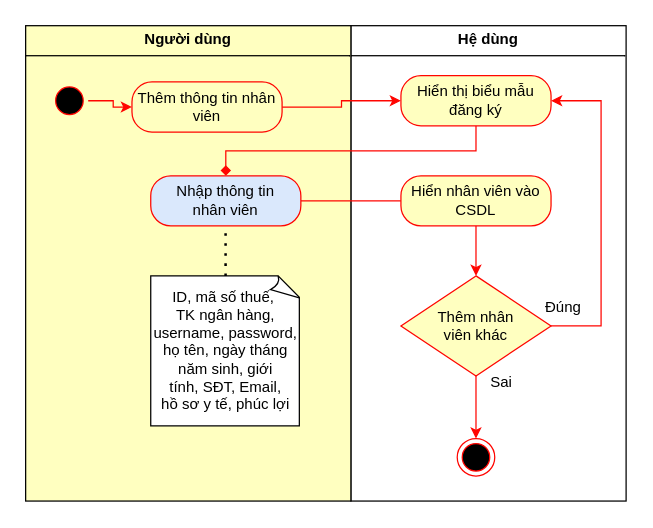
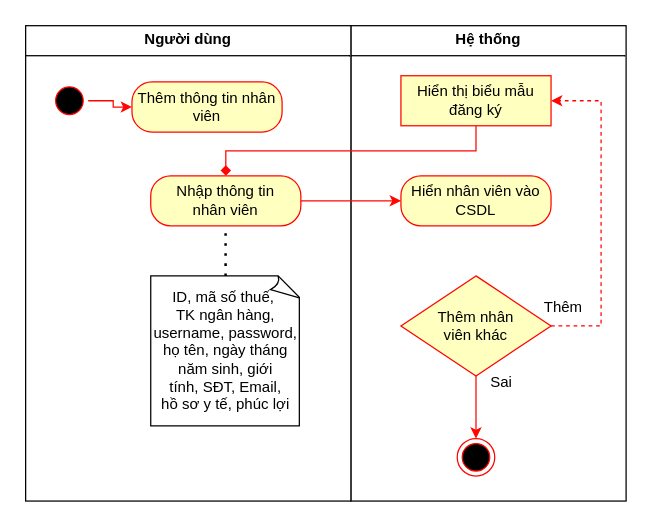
- <mxCell id="2" value="&lt;p style=&quot;margin:0px;margin-top:4px;text-align:center;&quot;&gt;&lt;b&gt;Hệ dùng&lt;/b&gt;&lt;/p&gt;&lt;hr size=&quot;1&quot; style=&quot;border-style:solid;&quot;&gt;&lt;div style=&quot;height:2px;&quot;&gt;&lt;/div&gt;" style="verticalAlign=top;align=left;overflow=fill;html=1;whiteSpace=wrap;" vertex="1" parent="1"><mxGeometry x="280" width="220" height="380" as="geometry" y="20" /></mxCell>
+ <mxCell id="2" value="&lt;p style=&quot;margin:0px;margin-top:4px;text-align:center;&quot;&gt;&lt;b&gt;Hệ thống&lt;/b&gt;&lt;/p&gt;&lt;hr size=&quot;1&quot; style=&quot;border-style:solid;&quot;&gt;&lt;div style=&quot;height:2px;&quot;&gt;&lt;/div&gt;" style="verticalAlign=top;align=left;overflow=fill;html=1;whiteSpace=wrap;" vertex="1" parent="1"><mxGeometry x="280" width="220" height="380" as="geometry" y="20" /></mxCell>
- <mxCell id="9" value="Hiển thị biểu mẫu đăng ký" style="rounded=1;whiteSpace=wrap;html=1;arcSize=40;fontColor=#000000;fillColor=#ffffc0;strokeColor=#FF0500;" vertex="1" parent="1"><mxGeometry x="320" y="60" width="120" height="40" as="geometry" /></mxCell>
+ <mxCell id="9" value="Hiển thị biểu mẫu đăng ký" style="whiteSpace=wrap;html=1;arcSize=40;fontColor=#000000;fillColor=#ffffc0;strokeColor=#FF0500;rounded=0;" vertex="1" parent="1"><mxGeometry x="320" y="60" width="120" height="40" as="geometry" /></mxCell>
- <mxCell id="6" value="" style="edgeStyle=orthogonalEdgeStyle;rounded=0;orthogonalLoop=1;jettySize=auto;html=1;strokeColor=#FF0500;" edge="1" parent="1" source="7" target="9"><mxGeometry relative="1" as="geometry" /></mxCell>
- <mxCell id="11" value="Nhập thông tin&lt;br&gt;nhân viên" style="rounded=1;whiteSpace=wrap;html=1;arcSize=40;fontColor=#000000;fillColor=#dae8fc;strokeColor=#FF0500;" vertex="1" parent="1"><mxGeometry x="120" y="140" width="120" height="40" as="geometry" /></mxCell>
+ <mxCell id="11" value="Nhập thông tin&lt;br&gt;nhân viên" style="rounded=1;whiteSpace=wrap;html=1;arcSize=40;fontColor=#000000;fillColor=#ffffc0;strokeColor=#FF0500;" vertex="1" parent="1"><mxGeometry x="120" y="140" width="120" height="40" as="geometry" /></mxCell>
- <mxCell id="10" value="" style="edgeStyle=orthogonalEdgeStyle;rounded=0;orthogonalLoop=1;jettySize=auto;html=1;strokeColor=#FF0500;endArrow=none;" edge="1" parent="1" source="11" target="14"><mxGeometry relative="1" as="geometry" /></mxCell>
+ <mxCell id="10" value="" style="edgeStyle=orthogonalEdgeStyle;rounded=0;orthogonalLoop=1;jettySize=auto;html=1;strokeColor=#FF0500;" edge="1" parent="1" source="11" target="14"><mxGeometry relative="1" as="geometry" /></mxCell>
- <mxCell id="15" style="edgeStyle=orthogonalEdgeStyle;rounded=0;orthogonalLoop=1;jettySize=auto;html=1;entryX=1;entryY=0.5;entryDx=0;entryDy=0;strokeColor=#FF0500;" edge="1" parent="1" source="17" target="9"><mxGeometry relative="1" as="geometry"><Array as="points"><mxPoint x="480" y="260" /><mxPoint x="480" y="80" /></Array></mxGeometry></mxCell>
+ <mxCell id="15" style="edgeStyle=orthogonalEdgeStyle;rounded=0;orthogonalLoop=1;jettySize=auto;html=1;entryX=1;entryY=0.5;entryDx=0;entryDy=0;strokeColor=#FF0500;dashed=1;" edge="1" parent="1" source="17" target="9"><mxGeometry relative="1" as="geometry"><Array as="points"><mxPoint x="480" y="260" /><mxPoint x="480" y="80" /></Array></mxGeometry></mxCell>
- <mxCell id="13" value="" style="edgeStyle=orthogonalEdgeStyle;rounded=0;orthogonalLoop=1;jettySize=auto;html=1;strokeColor=#FF0500;" edge="1" parent="1" source="14" target="17"><mxGeometry relative="1" as="geometry" /></mxCell>
- <mxCell id="3" value="&lt;p style=&quot;margin:0px;margin-top:4px;text-align:center;&quot;&gt;&lt;b&gt;Người dùng&lt;/b&gt;&lt;/p&gt;&lt;hr size=&quot;1&quot; style=&quot;border-style:solid;&quot;&gt;&lt;div style=&quot;height:2px;&quot;&gt;&lt;/div&gt;" style="verticalAlign=top;align=left;overflow=fill;html=1;whiteSpace=wrap;fillColor=#ffffc0;" vertex="1" parent="1"><mxGeometry width="260" height="380" as="geometry" x="20" y="20" /></mxCell>
+ <mxCell id="3" value="&lt;p style=&quot;margin:0px;margin-top:4px;text-align:center;&quot;&gt;&lt;b&gt;Người dùng&lt;/b&gt;&lt;/p&gt;&lt;hr size=&quot;1&quot; style=&quot;border-style:solid;&quot;&gt;&lt;div style=&quot;height:2px;&quot;&gt;&lt;/div&gt;" style="verticalAlign=top;align=left;overflow=fill;html=1;whiteSpace=wrap;" vertex="1" parent="1"><mxGeometry width="260" height="380" as="geometry" x="20" y="20" /></mxCell>
- <mxCell id="20" value="Đúng" style="text;html=1;align=center;verticalAlign=middle;whiteSpace=wrap;rounded=0;fontFamily=Helvetica;fontSize=12;fontColor=#000000;" vertex="1" parent="1"><mxGeometry x="420" y="230" width="60" height="30" as="geometry" /></mxCell>
+ <mxCell id="20" value="Thêm" style="text;html=1;align=center;verticalAlign=middle;whiteSpace=wrap;rounded=0;fontFamily=Helvetica;fontSize=12;fontColor=#000000;" vertex="1" parent="1"><mxGeometry x="420" y="230" width="60" height="30" as="geometry" /></mxCell>
